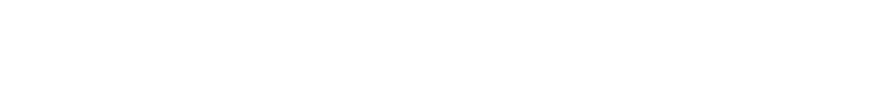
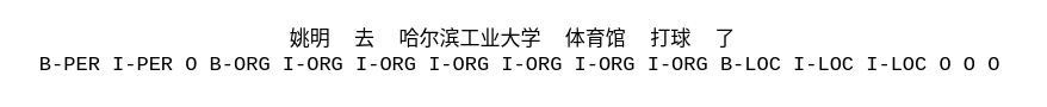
+ <mxCell id="2" value="&lt;div style=&quot;&quot;&gt;&amp;nbsp;&lt;font face=&quot;ui-monospace, SFMono-Regular, SF Mono, Menlo, Consolas, Liberation Mono, monospace&quot;&gt;&lt;span style=&quot;font-size: 13.6px; white-space: pre;&quot;&gt;姚明  去  哈尔滨工业大学  体育馆  打球  了  &lt;br/&gt;B-PER I-PER O B-ORG I-ORG I-ORG I-ORG I-ORG I-ORG I-ORG B-LOC I-LOC I-LOC O O O&lt;/span&gt;&lt;/font&gt;&amp;nbsp;&lt;/div&gt;" style="text;html=1;align=center;verticalAlign=middle;whiteSpace=wrap;rounded=0;" parent="1" vertex="1"><mxGeometry x="20" y="20" width="660" height="30" as="geometry" /></mxCell>
